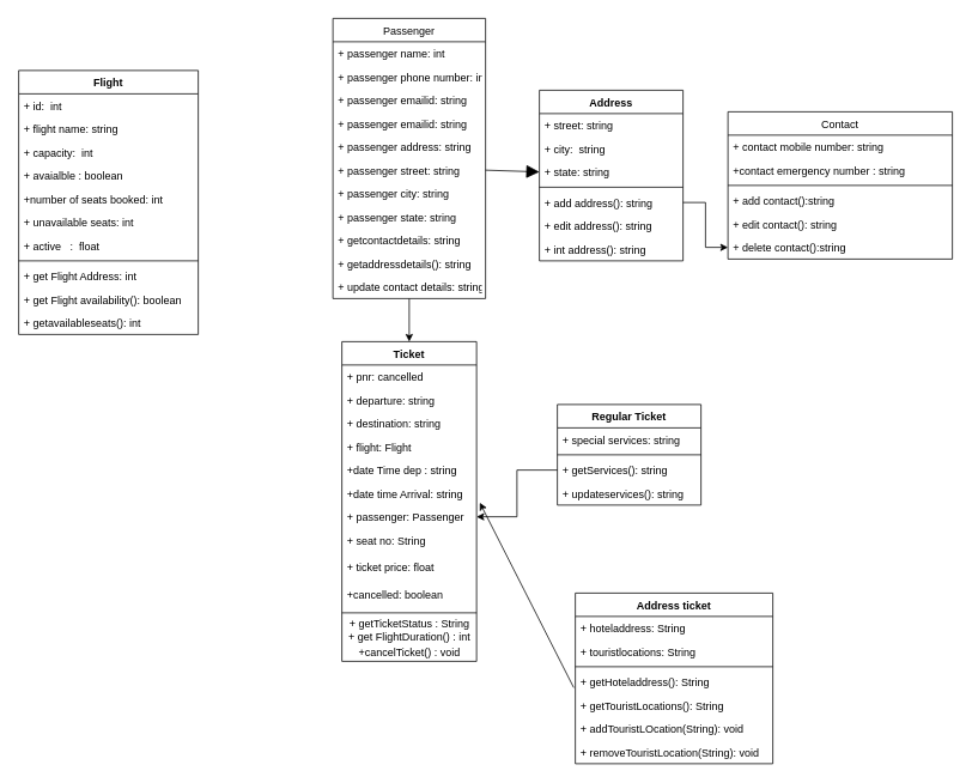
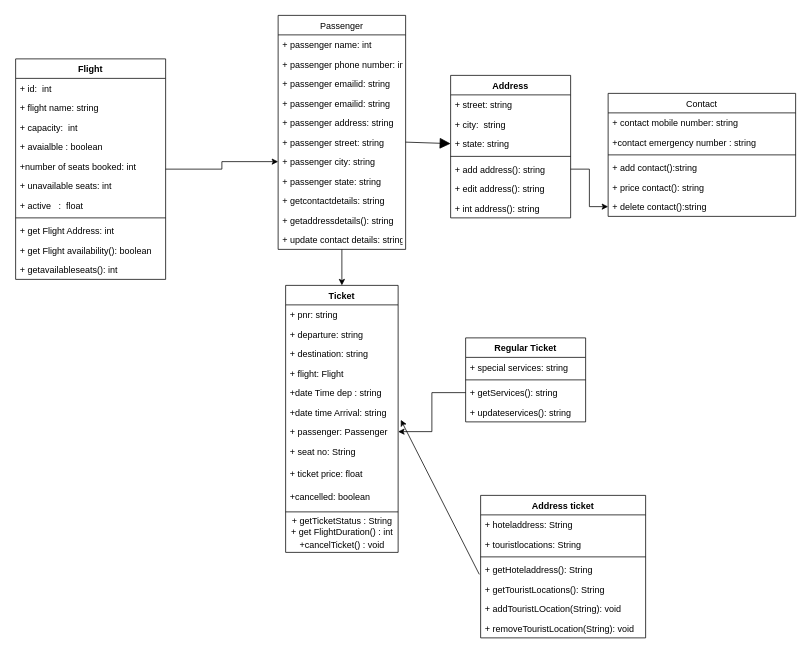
+ <mxCell id="2" style="edgeStyle=orthogonalEdgeStyle;rounded=0;orthogonalLoop=1;jettySize=auto;html=1;entryX=0;entryY=0.5;entryDx=0;entryDy=0;" edge="1" parent="1" source="3" target="22"><mxGeometry relative="1" as="geometry"><mxPoint x="350" y="225" as="targetPoint" /></mxGeometry></mxCell>
- <mxCell id="40" value="+ edit contact(): string" style="text;strokeColor=none;fillColor=none;align=left;verticalAlign=top;spacingLeft=4;spacingRight=4;overflow=hidden;rotatable=0;points=[[0,0.5],[1,0.5]];portConstraint=eastwest;" vertex="1" parent="35"><mxGeometry y="112" width="250" height="26" as="geometry" /></mxCell>
+ <mxCell id="40" value="+ price contact(): string" style="text;strokeColor=none;fillColor=none;align=left;verticalAlign=top;spacingLeft=4;spacingRight=4;overflow=hidden;rotatable=0;points=[[0,0.5],[1,0.5]];portConstraint=eastwest;" vertex="1" parent="35"><mxGeometry y="112" width="250" height="26" as="geometry" /></mxCell>
- <mxCell id="43" value="+ pnr: cancelled" style="text;strokeColor=none;fillColor=none;align=left;verticalAlign=top;spacingLeft=4;spacingRight=4;overflow=hidden;rotatable=0;points=[[0,0.5],[1,0.5]];portConstraint=eastwest;" vertex="1" parent="42"><mxGeometry y="26" width="150" height="26" as="geometry" /></mxCell>
+ <mxCell id="43" value="+ pnr: string" style="text;strokeColor=none;fillColor=none;align=left;verticalAlign=top;spacingLeft=4;spacingRight=4;overflow=hidden;rotatable=0;points=[[0,0.5],[1,0.5]];portConstraint=eastwest;" vertex="1" parent="42"><mxGeometry y="26" width="150" height="26" as="geometry" /></mxCell>
